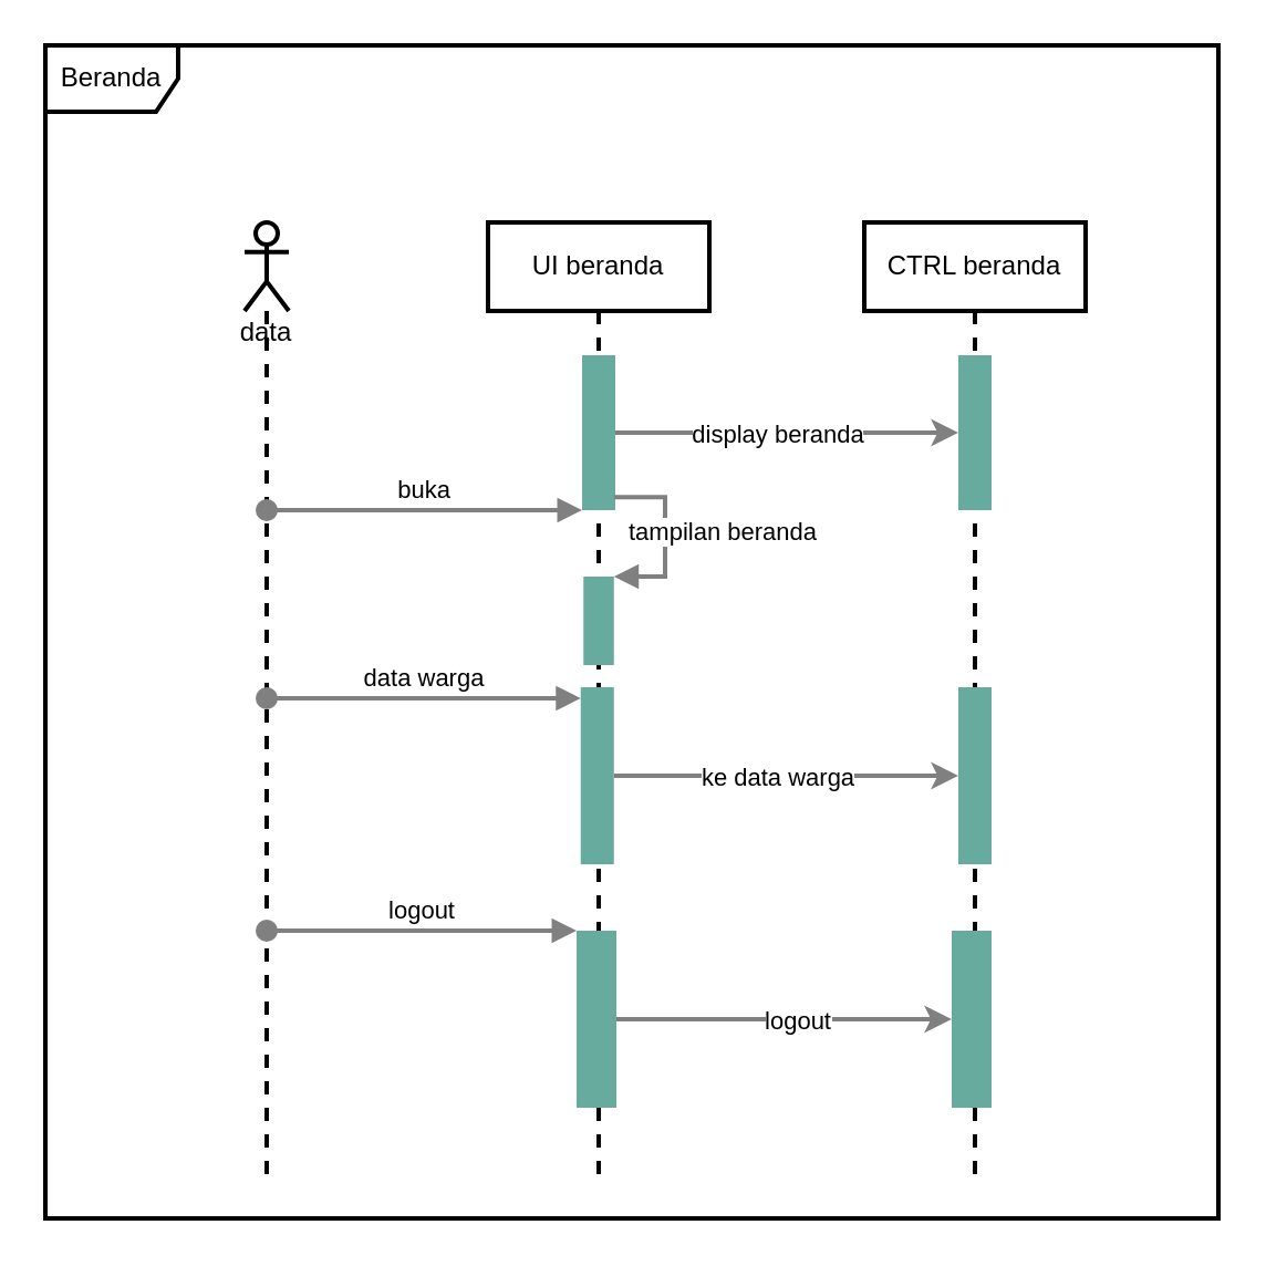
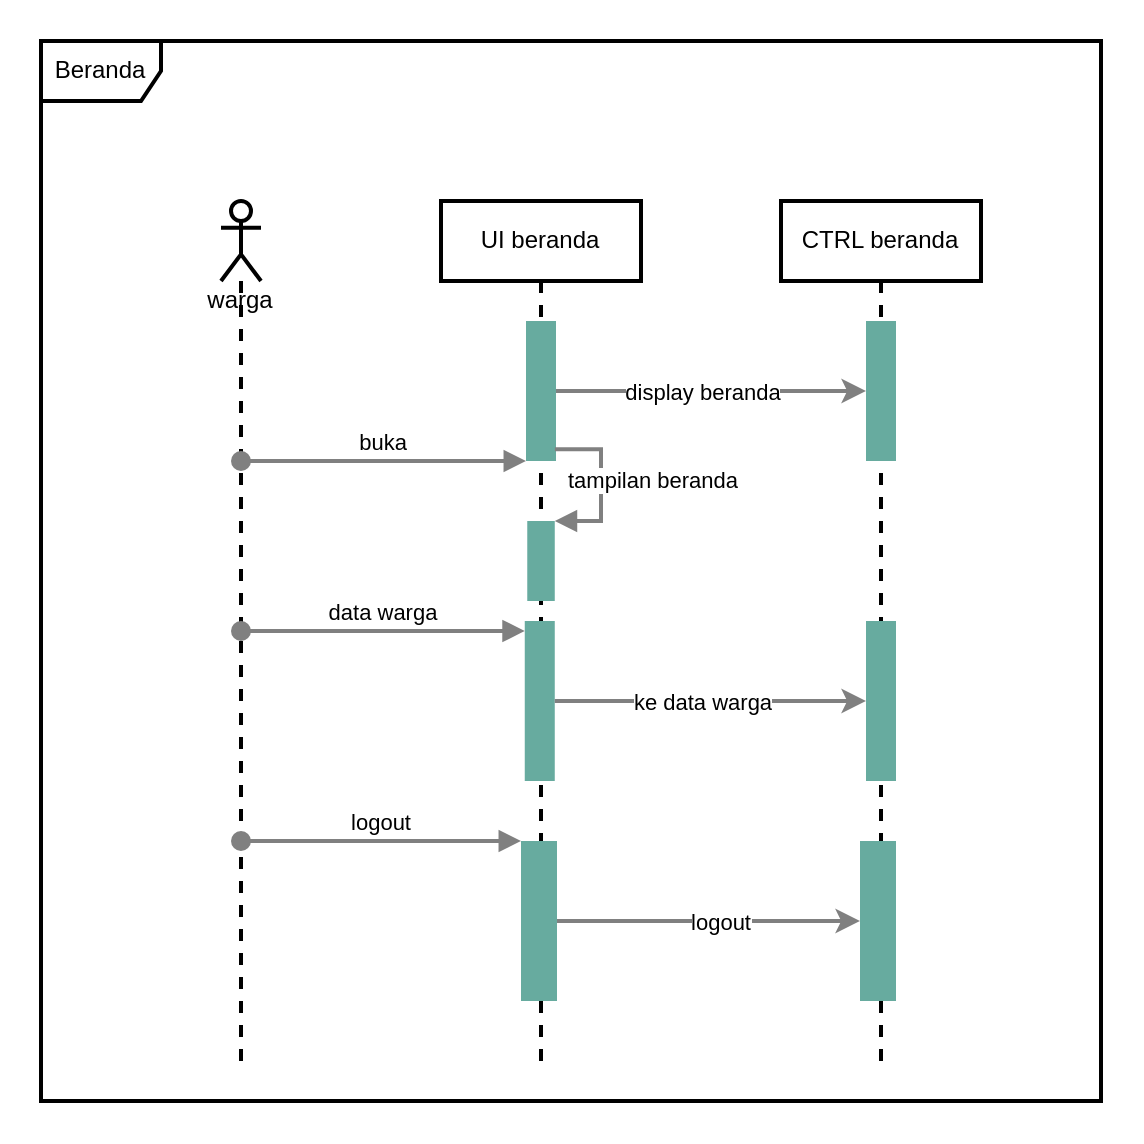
- <mxCell id="13" value="data" style="text;html=1;strokeColor=none;fillColor=none;align=center;verticalAlign=middle;whiteSpace=wrap;rounded=0;" vertex="1" parent="1"><mxGeometry x="100" y="140" width="40" height="20" as="geometry" /></mxCell>
+ <mxCell id="13" value="warga" style="text;html=1;strokeColor=none;fillColor=none;align=center;verticalAlign=middle;whiteSpace=wrap;rounded=0;" vertex="1" parent="1"><mxGeometry x="100" y="140" width="40" height="20" as="geometry" /></mxCell>
